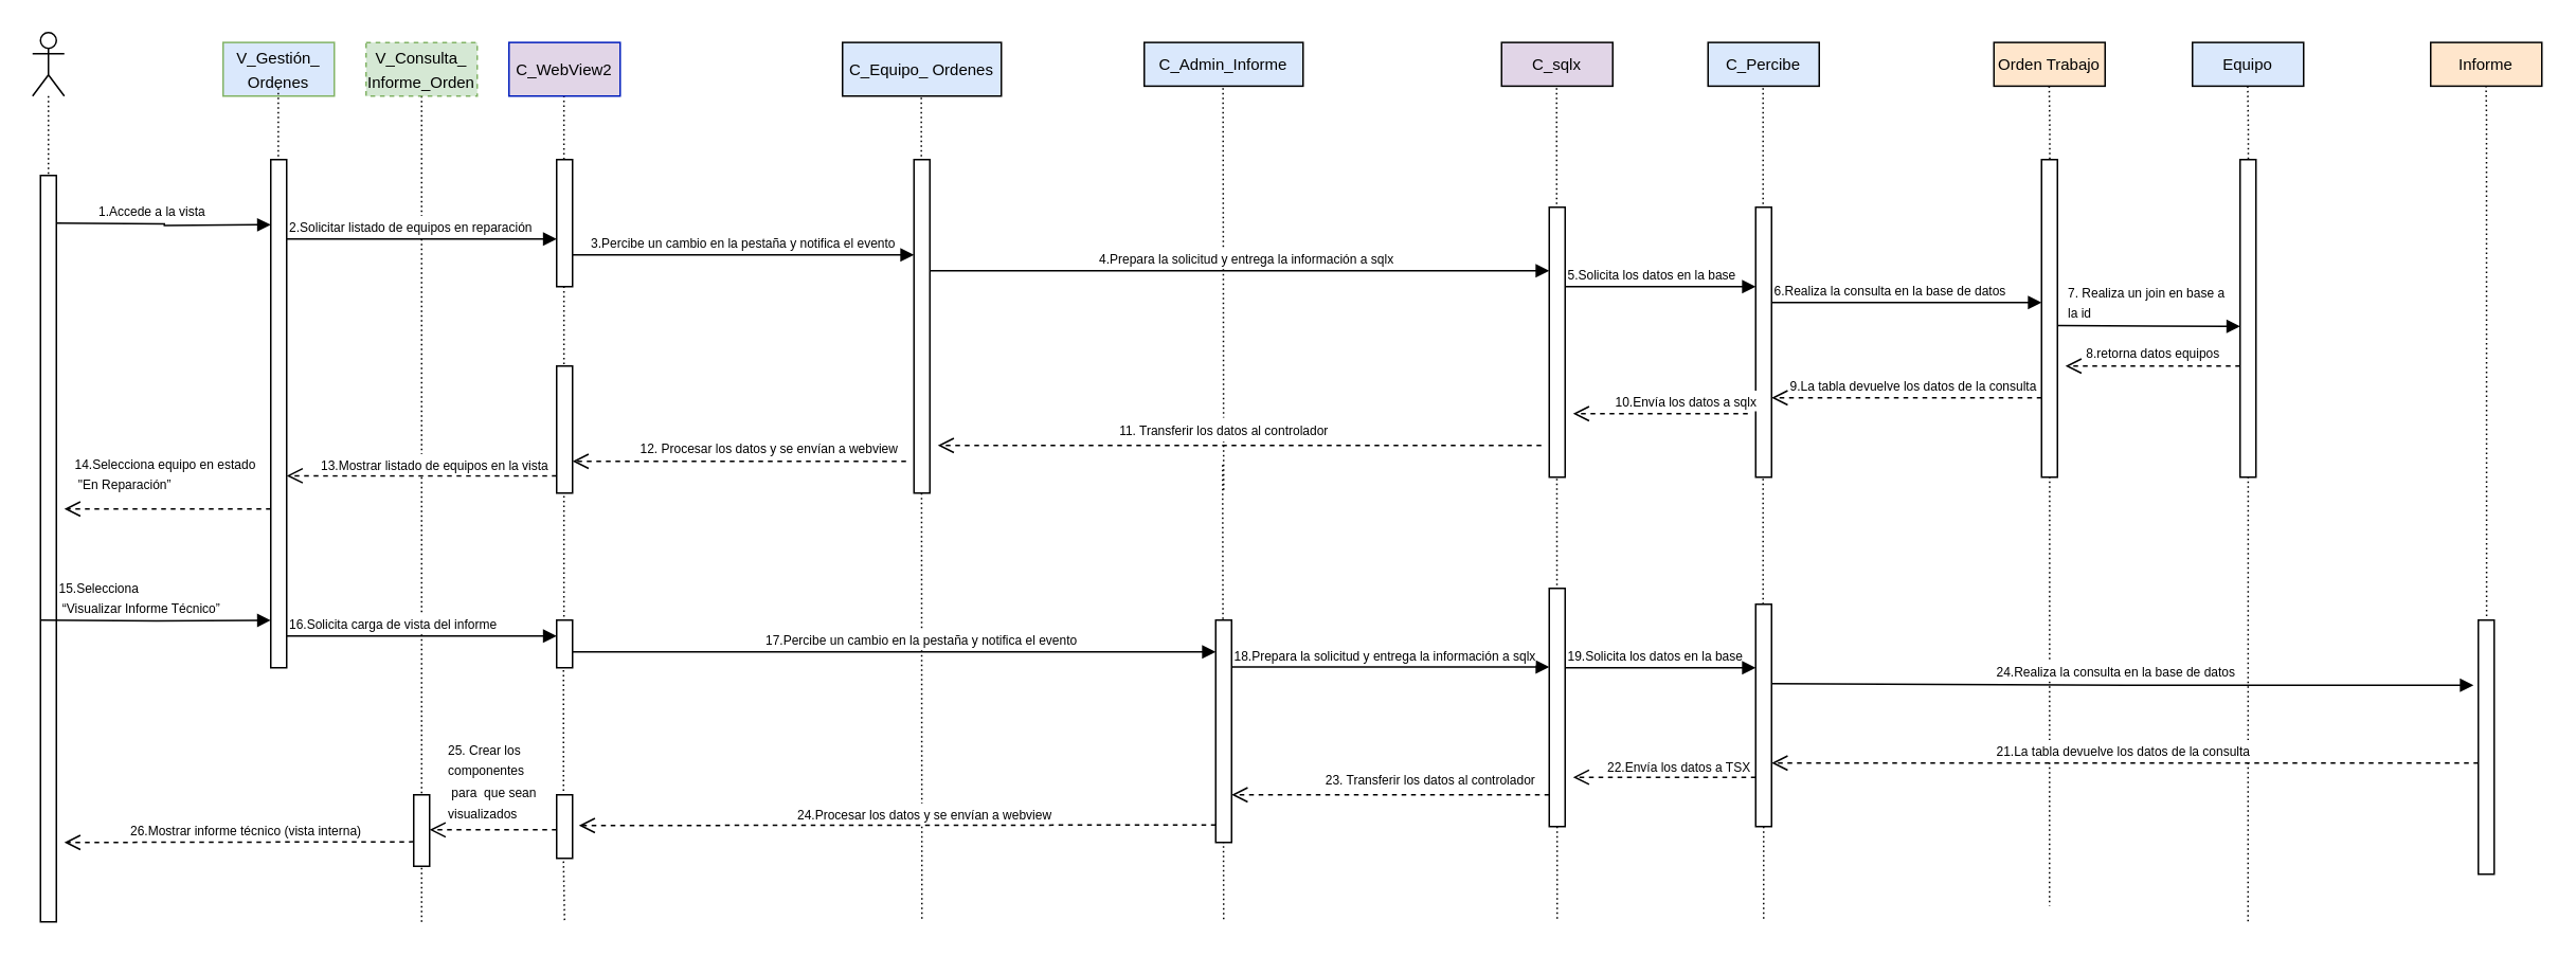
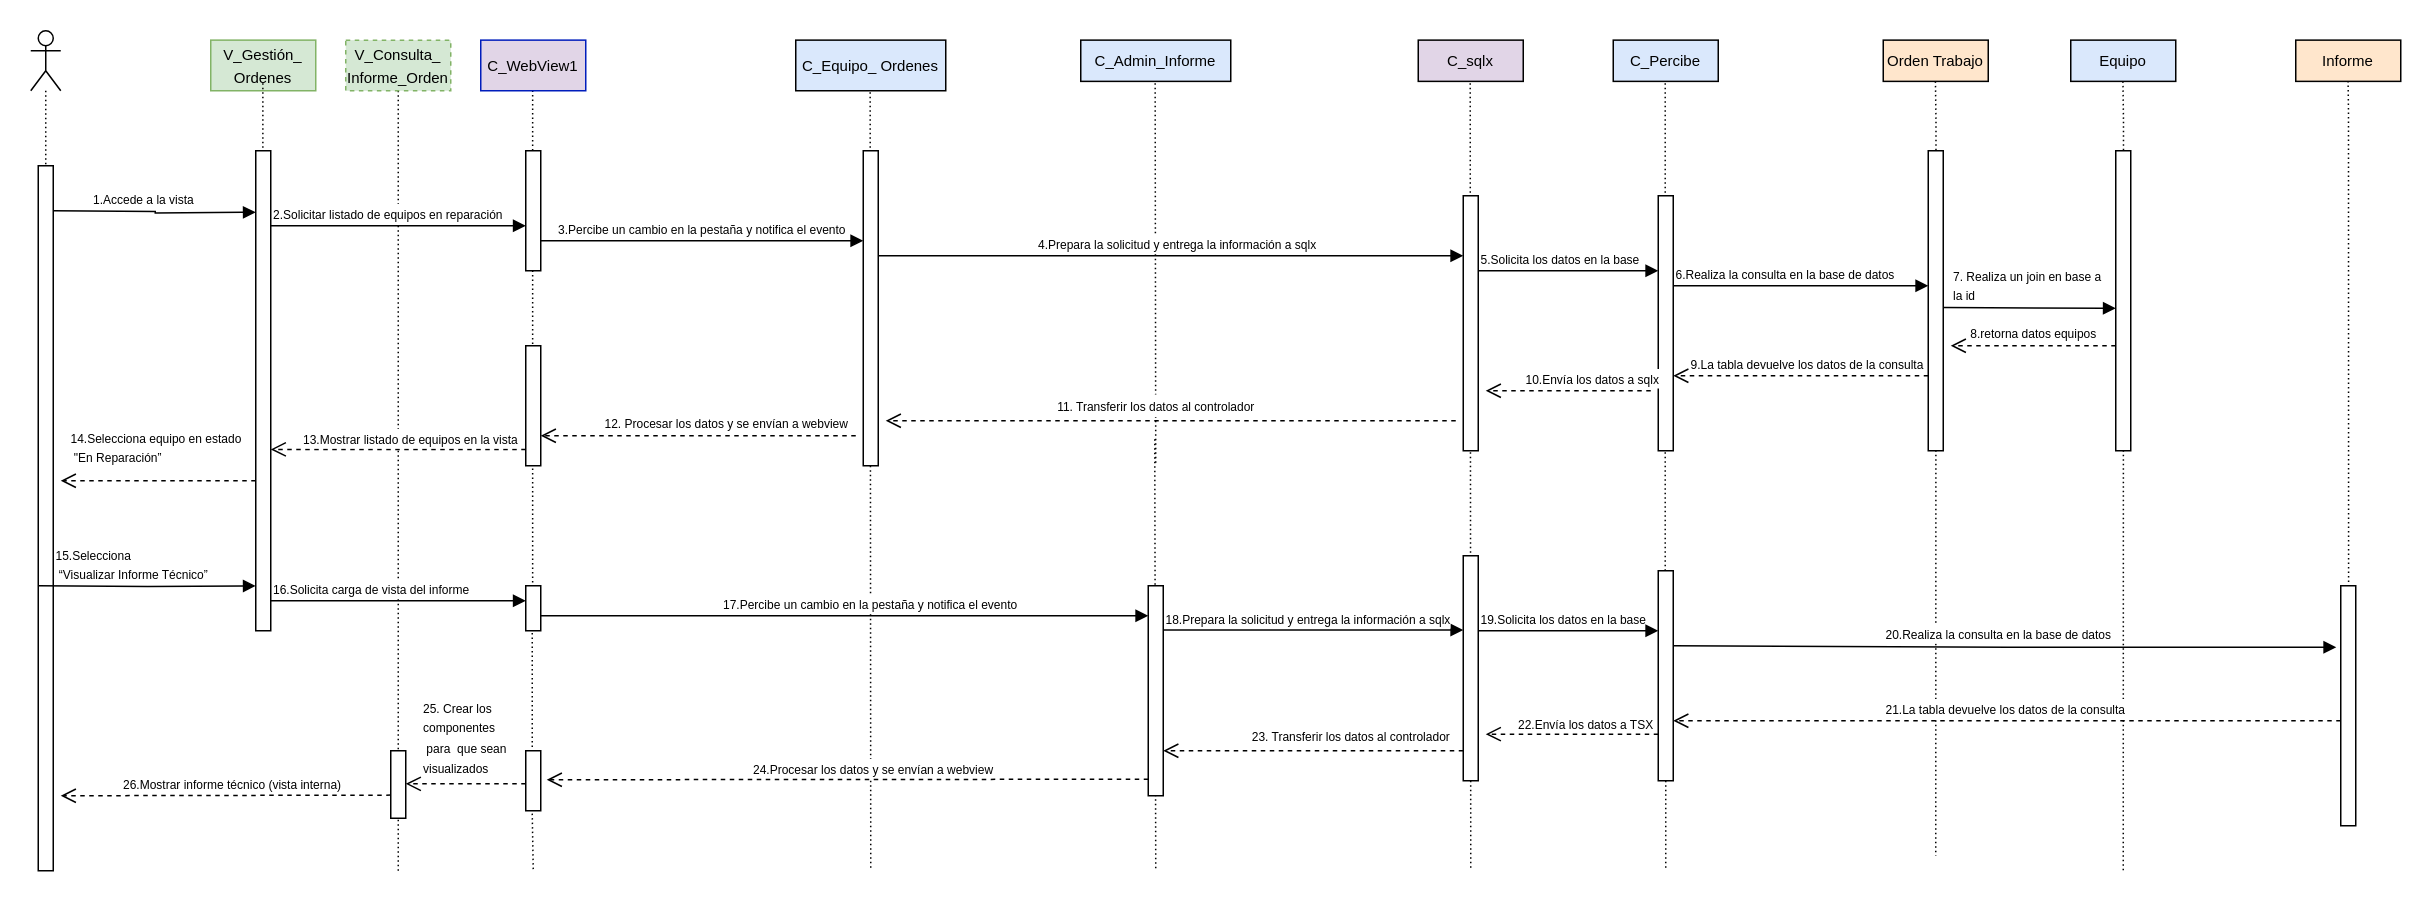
- <mxCell id="17" value="&lt;div&gt;&lt;font style=&quot;font-size: 10px;&quot;&gt;V_Gestión_&lt;/font&gt;&lt;/div&gt;&lt;div&gt;&lt;font style=&quot;font-size: 10px;&quot;&gt;Ordenes&lt;/font&gt;&lt;/div&gt;" style="html=1;whiteSpace=wrap;fillColor=#dae8fc;strokeColor=#82b366;" vertex="1" parent="1"><mxGeometry x="140" y="26.25" width="70" height="33.75" as="geometry" /></mxCell>
+ <mxCell id="17" value="&lt;div&gt;&lt;font style=&quot;font-size: 10px;&quot;&gt;V_Gestión_&lt;/font&gt;&lt;/div&gt;&lt;div&gt;&lt;font style=&quot;font-size: 10px;&quot;&gt;Ordenes&lt;/font&gt;&lt;/div&gt;" style="html=1;whiteSpace=wrap;fillColor=#d5e8d4;strokeColor=#82b366;" vertex="1" parent="1"><mxGeometry x="140" y="26.25" width="70" height="33.75" as="geometry" /></mxCell>
- <mxCell id="23" value="&lt;span style=&quot;font-size: 10px;&quot;&gt;&lt;font style=&quot;color: light-dark(rgb(0, 0, 0), rgb(255, 255, 255));&quot;&gt;C_WebView2&lt;/font&gt;&lt;/span&gt;" style="html=1;whiteSpace=wrap;fillColor=#E1D5E7;fontColor=#ffffff;strokeColor=#001DBC;" vertex="1" parent="1"><mxGeometry x="320" y="26.25" width="70" height="33.75" as="geometry" /></mxCell>
+ <mxCell id="23" value="&lt;span style=&quot;font-size: 10px;&quot;&gt;&lt;font style=&quot;color: light-dark(rgb(0, 0, 0), rgb(255, 255, 255));&quot;&gt;C_WebView1&lt;/font&gt;&lt;/span&gt;" style="html=1;whiteSpace=wrap;fillColor=#E1D5E7;fontColor=#ffffff;strokeColor=#001DBC;" vertex="1" parent="1"><mxGeometry x="320" y="26.25" width="70" height="33.75" as="geometry" /></mxCell>
- <mxCell id="61" value="&lt;font style=&quot;font-size: 8px;&quot;&gt;24.Realiza la consulta en la base de datos&lt;/font&gt;" style="edgeLabel;resizable=0;html=1;align=left;verticalAlign=bottom;" connectable="0" vertex="1" parent="1"><mxGeometry x="1255" y="430" as="geometry" /></mxCell>
+ <mxCell id="61" value="&lt;font style=&quot;font-size: 8px;&quot;&gt;20.Realiza la consulta en la base de datos&lt;/font&gt;" style="edgeLabel;resizable=0;html=1;align=left;verticalAlign=bottom;" connectable="0" vertex="1" parent="1"><mxGeometry x="1255" y="430" as="geometry" /></mxCell>
